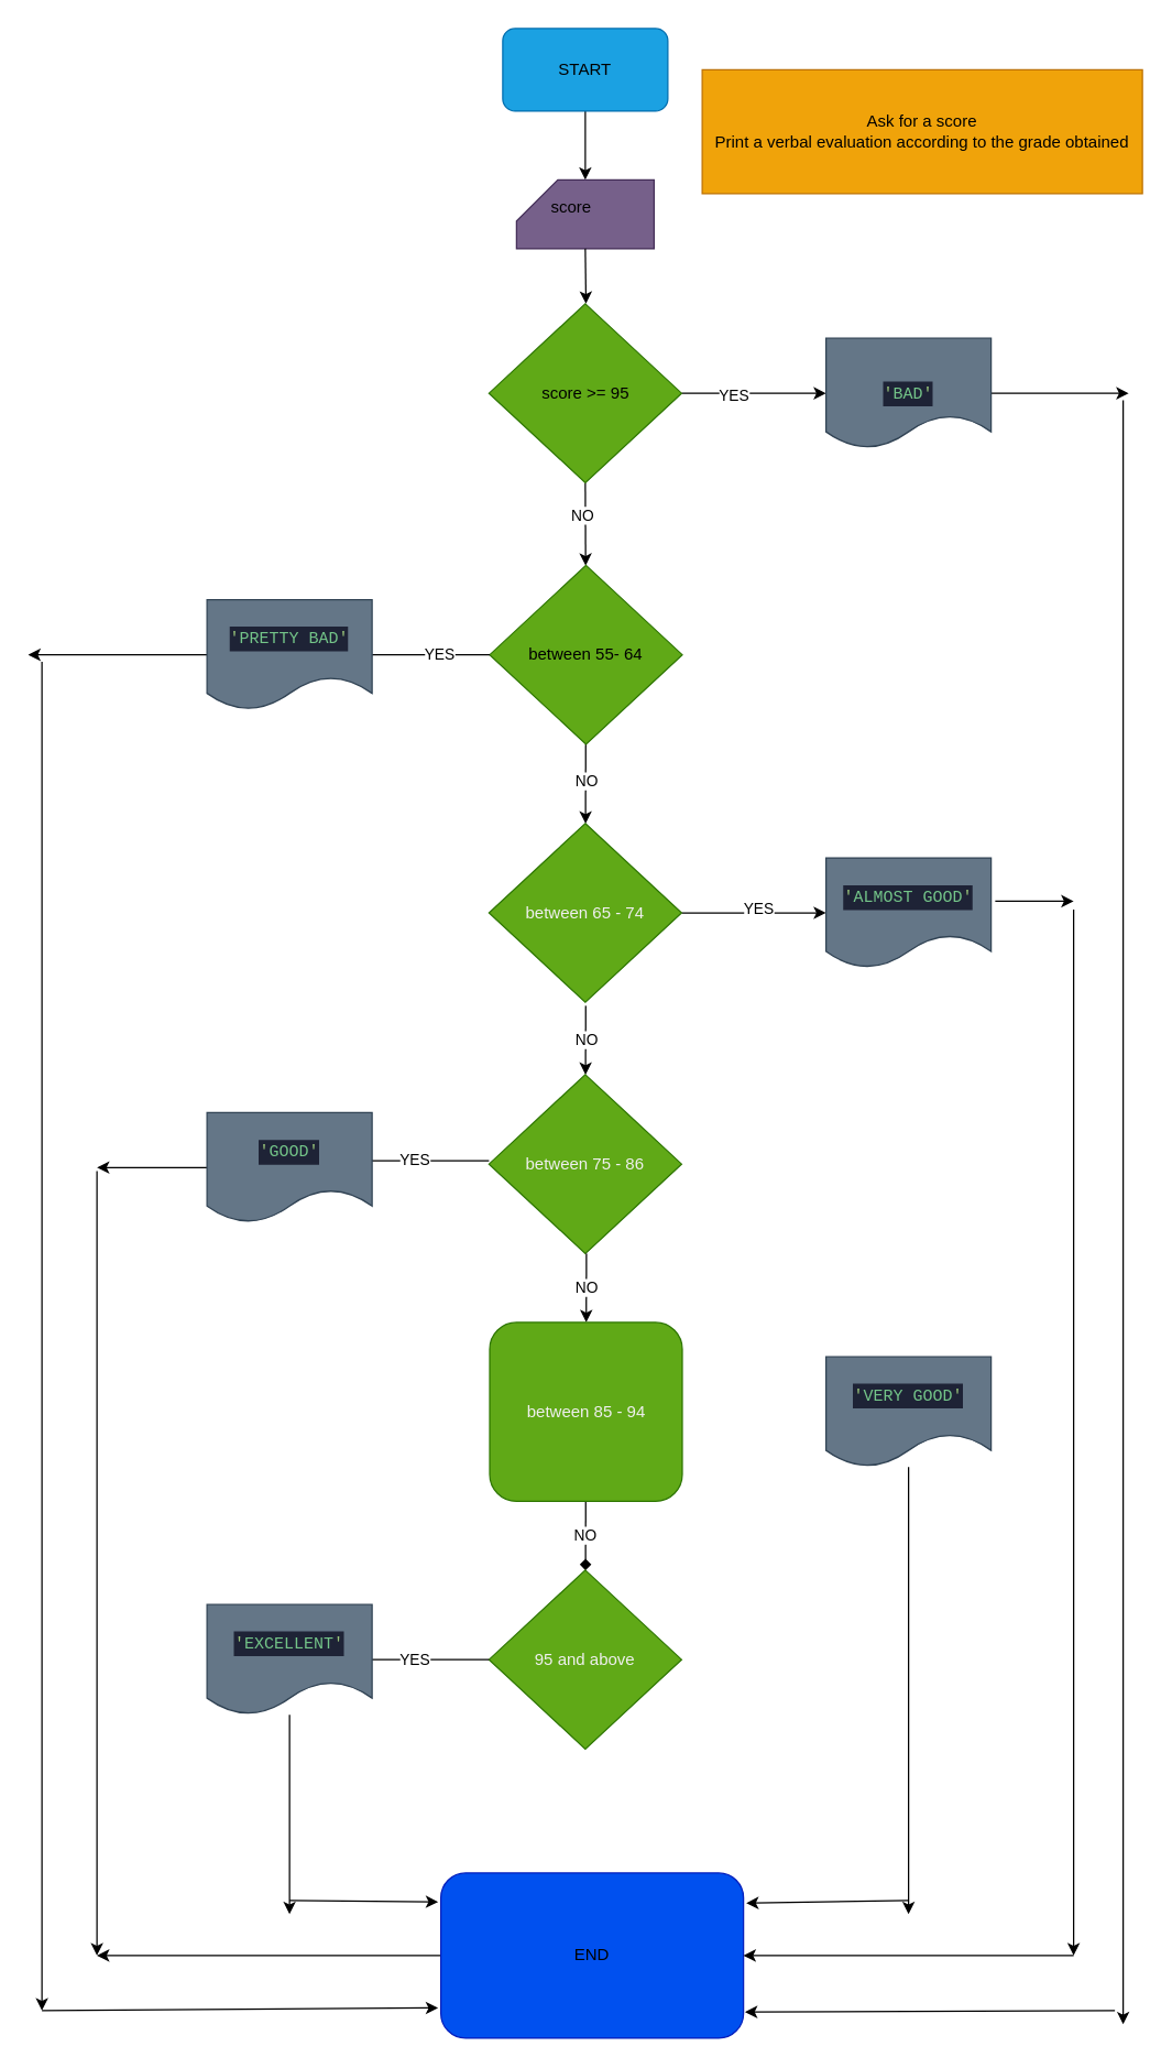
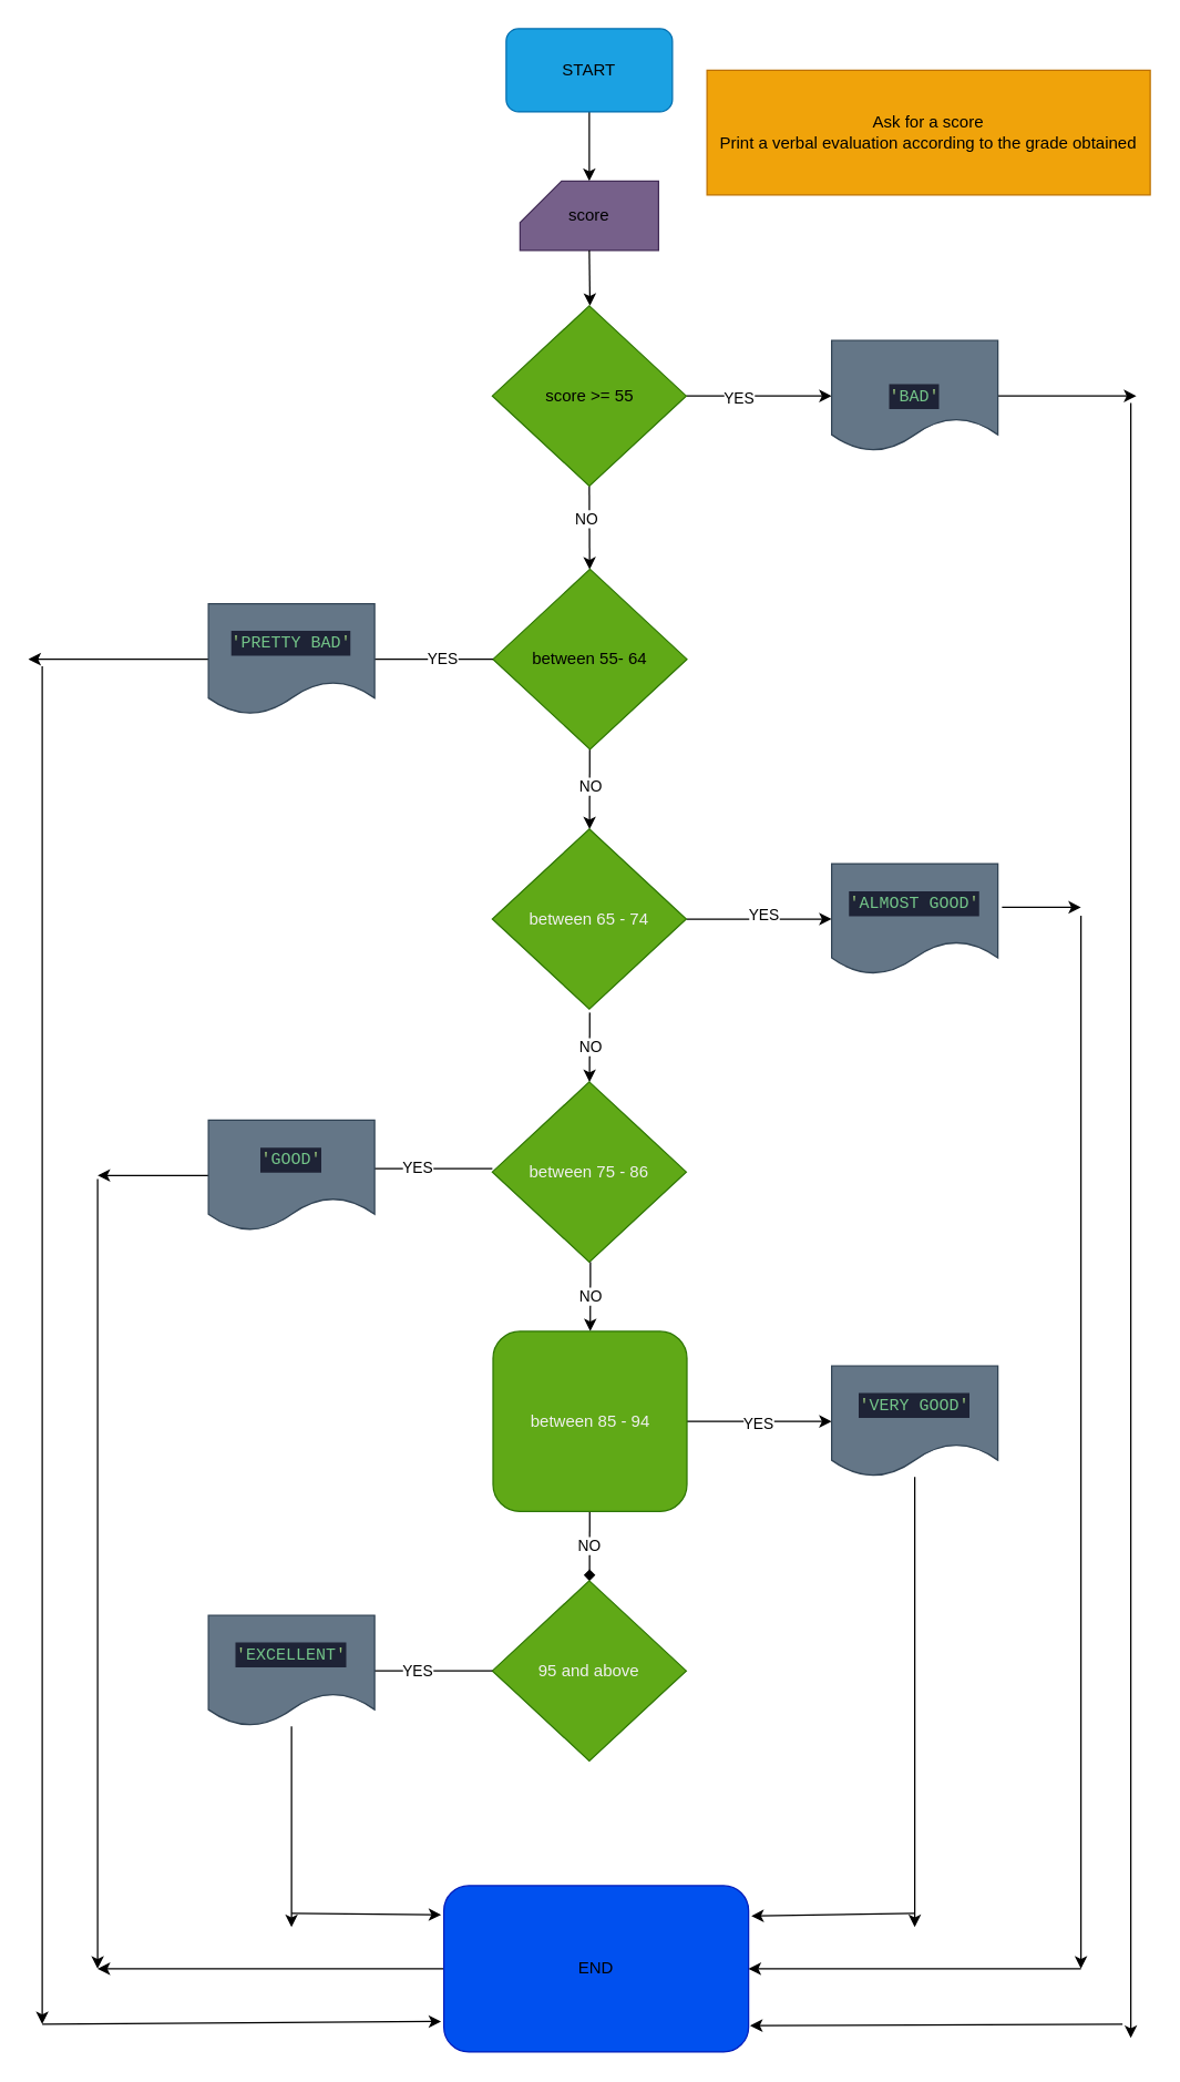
- <mxCell id="10" value="score" style="text;html=1;strokeColor=none;fillColor=none;align=center;verticalAlign=middle;whiteSpace=wrap;rounded=0;" vertex="1" parent="1"><mxGeometry x="385" y="135" width="60" height="30" as="geometry" /></mxCell>
+ <mxCell id="10" value="score" style="text;html=1;strokeColor=none;fillColor=none;align=center;verticalAlign=middle;whiteSpace=wrap;rounded=0;" vertex="1" parent="1"><mxGeometry x="395" y="140" width="60" height="30" as="geometry" /></mxCell>
- <mxCell id="33" value="score &amp;gt;= 95" style="text;html=1;strokeColor=none;fillColor=none;align=center;verticalAlign=middle;whiteSpace=wrap;rounded=0;" vertex="1" parent="1"><mxGeometry x="383" y="270" width="85" height="30" as="geometry" /></mxCell>
+ <mxCell id="33" value="score &amp;gt;= 55" style="text;html=1;strokeColor=none;fillColor=none;align=center;verticalAlign=middle;whiteSpace=wrap;rounded=0;" vertex="1" parent="1"><mxGeometry x="383" y="270" width="85" height="30" as="geometry" /></mxCell>
+ <mxCell id="36" style="edgeStyle=none;html=1;entryX=0;entryY=0.5;entryDx=0;entryDy=0;" edge="1" parent="1" source="39" target="41"><mxGeometry relative="1" as="geometry" /></mxCell>
+ <mxCell id="37" value="YES" style="edgeLabel;html=1;align=center;verticalAlign=middle;resizable=0;points=[];" vertex="1" connectable="0" parent="36"><mxGeometry x="-0.034" y="-1" relative="1" as="geometry"><mxPoint x="1" as="offset" /></mxGeometry></mxCell>
